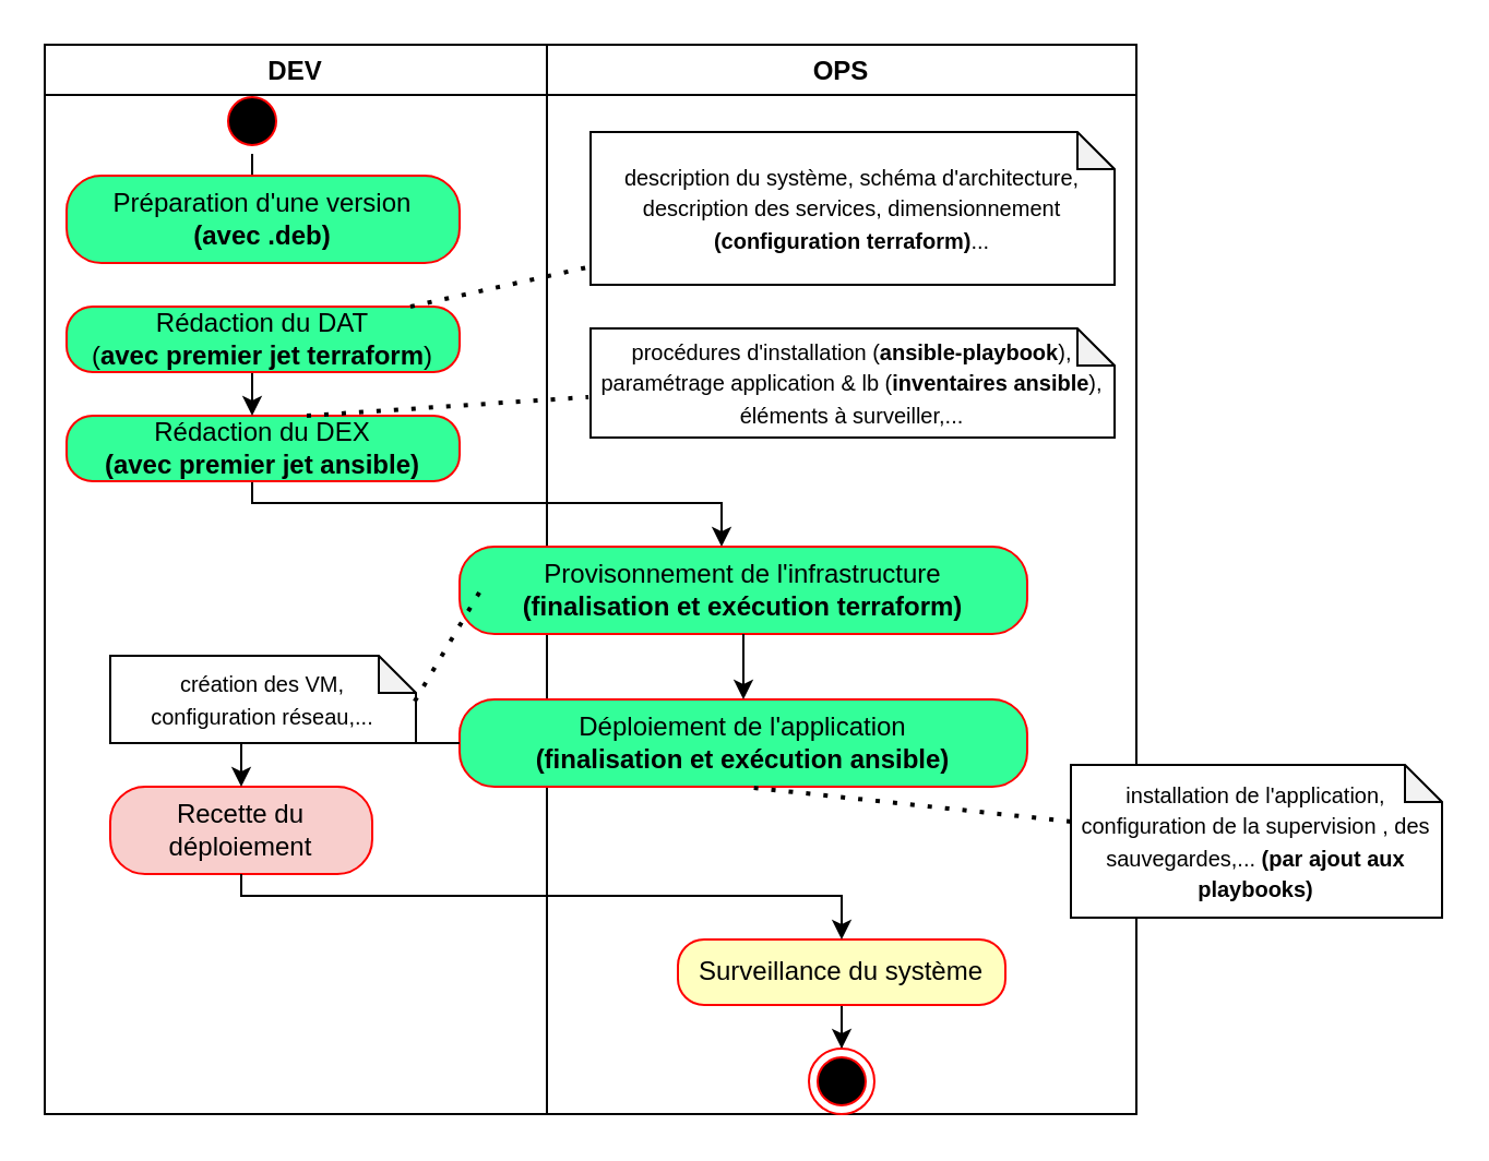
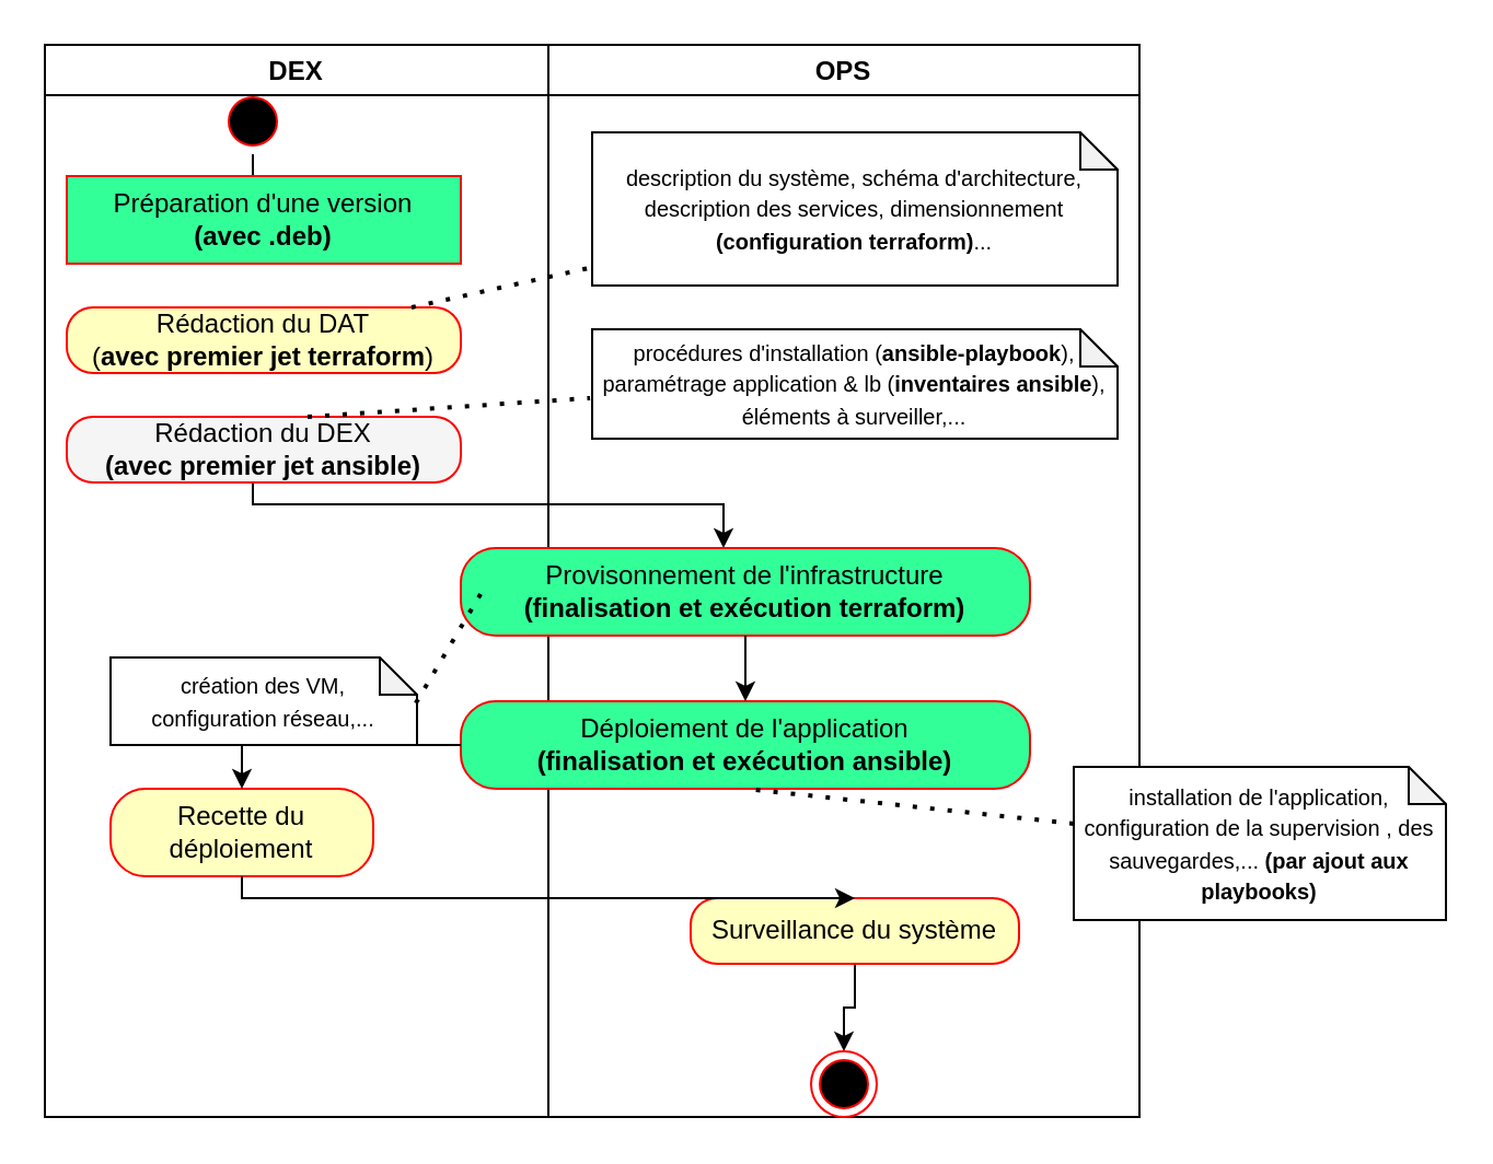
- <mxCell id="3" value="DEV" style="swimlane;" parent="1" vertex="1"><mxGeometry x="20" y="20" width="230" height="490" as="geometry" /></mxCell>
+ <mxCell id="3" value="DEX" style="swimlane;" parent="1" vertex="1"><mxGeometry x="20" y="20" width="230" height="490" as="geometry" /></mxCell>
- <mxCell id="7" value="Préparation d'une version&lt;br&gt;&lt;b&gt;(avec .deb)&lt;/b&gt;" style="rounded=1;whiteSpace=wrap;html=1;arcSize=40;fontColor=#000000;fillColor=#33FF99;strokeColor=#ff0000;" parent="3" vertex="1"><mxGeometry x="10" y="60" width="180" height="40" as="geometry" /></mxCell>
+ <mxCell id="7" value="Préparation d'une version&lt;br&gt;&lt;b&gt;(avec .deb)&lt;/b&gt;" style="whiteSpace=wrap;html=1;arcSize=40;fontColor=#000000;fillColor=#33FF99;strokeColor=#ff0000;rounded=0;" parent="3" vertex="1"><mxGeometry x="10" y="60" width="180" height="40" as="geometry" /></mxCell>
- <mxCell id="10" value="Rédaction du DAT&lt;br&gt;(&lt;b&gt;avec premier jet terraform&lt;/b&gt;)" style="rounded=1;whiteSpace=wrap;html=1;arcSize=40;fontColor=#000000;fillColor=#33FF99;strokeColor=#ff0000;" parent="3" vertex="1"><mxGeometry x="10" y="120" width="180" height="30" as="geometry" /></mxCell>
+ <mxCell id="10" value="Rédaction du DAT&lt;br&gt;(&lt;b&gt;avec premier jet terraform&lt;/b&gt;)" style="rounded=1;whiteSpace=wrap;html=1;arcSize=40;fontColor=#000000;fillColor=#ffffc0;strokeColor=#ff0000;" parent="3" vertex="1"><mxGeometry x="10" y="120" width="180" height="30" as="geometry" /></mxCell>
- <mxCell id="9" style="edgeStyle=orthogonalEdgeStyle;rounded=0;orthogonalLoop=1;jettySize=auto;html=1;" edge="1" parent="3" source="10" target="8"><mxGeometry relative="1" as="geometry"><Array as="points"><mxPoint x="95" y="160" /><mxPoint x="95" y="160" /></Array></mxGeometry></mxCell>
- <mxCell id="8" value="Rédaction du DEX&lt;br&gt;&lt;b&gt;(avec premier jet ansible)&lt;/b&gt;" style="rounded=1;whiteSpace=wrap;html=1;arcSize=40;fontColor=#000000;fillColor=#33FF99;strokeColor=#ff0000;" parent="3" vertex="1"><mxGeometry x="10" y="170" width="180" height="30" as="geometry" /></mxCell>
+ <mxCell id="8" value="Rédaction du DEX&lt;br&gt;&lt;b&gt;(avec premier jet ansible)&lt;/b&gt;" style="rounded=1;whiteSpace=wrap;html=1;arcSize=40;fontColor=#000000;fillColor=#f5f5f5;strokeColor=#ff0000;" parent="3" vertex="1"><mxGeometry x="10" y="170" width="180" height="30" as="geometry" /></mxCell>
- <mxCell id="4" value="Recette du déploiement" style="rounded=1;whiteSpace=wrap;html=1;arcSize=40;fontColor=#000000;fillColor=#f8cecc;strokeColor=#ff0000;" parent="3" vertex="1"><mxGeometry x="30" y="340" width="120" height="40" as="geometry" /></mxCell>
+ <mxCell id="4" value="Recette du déploiement" style="rounded=1;whiteSpace=wrap;html=1;arcSize=40;fontColor=#000000;fillColor=#ffffc0;strokeColor=#ff0000;" parent="3" vertex="1"><mxGeometry x="30" y="340" width="120" height="40" as="geometry" /></mxCell>
- <mxCell id="19" value="Surveillance du système" style="rounded=1;whiteSpace=wrap;html=1;arcSize=40;fontColor=#000000;fillColor=#ffffc0;strokeColor=#ff0000;" parent="12" vertex="1"><mxGeometry x="60" y="410" width="150" height="30" as="geometry" /></mxCell>
+ <mxCell id="19" value="Surveillance du système" style="rounded=1;whiteSpace=wrap;html=1;arcSize=40;fontColor=#000000;fillColor=#ffffc0;strokeColor=#ff0000;" parent="12" vertex="1"><mxGeometry x="65" y="390" width="150" height="30" as="geometry" /></mxCell>
